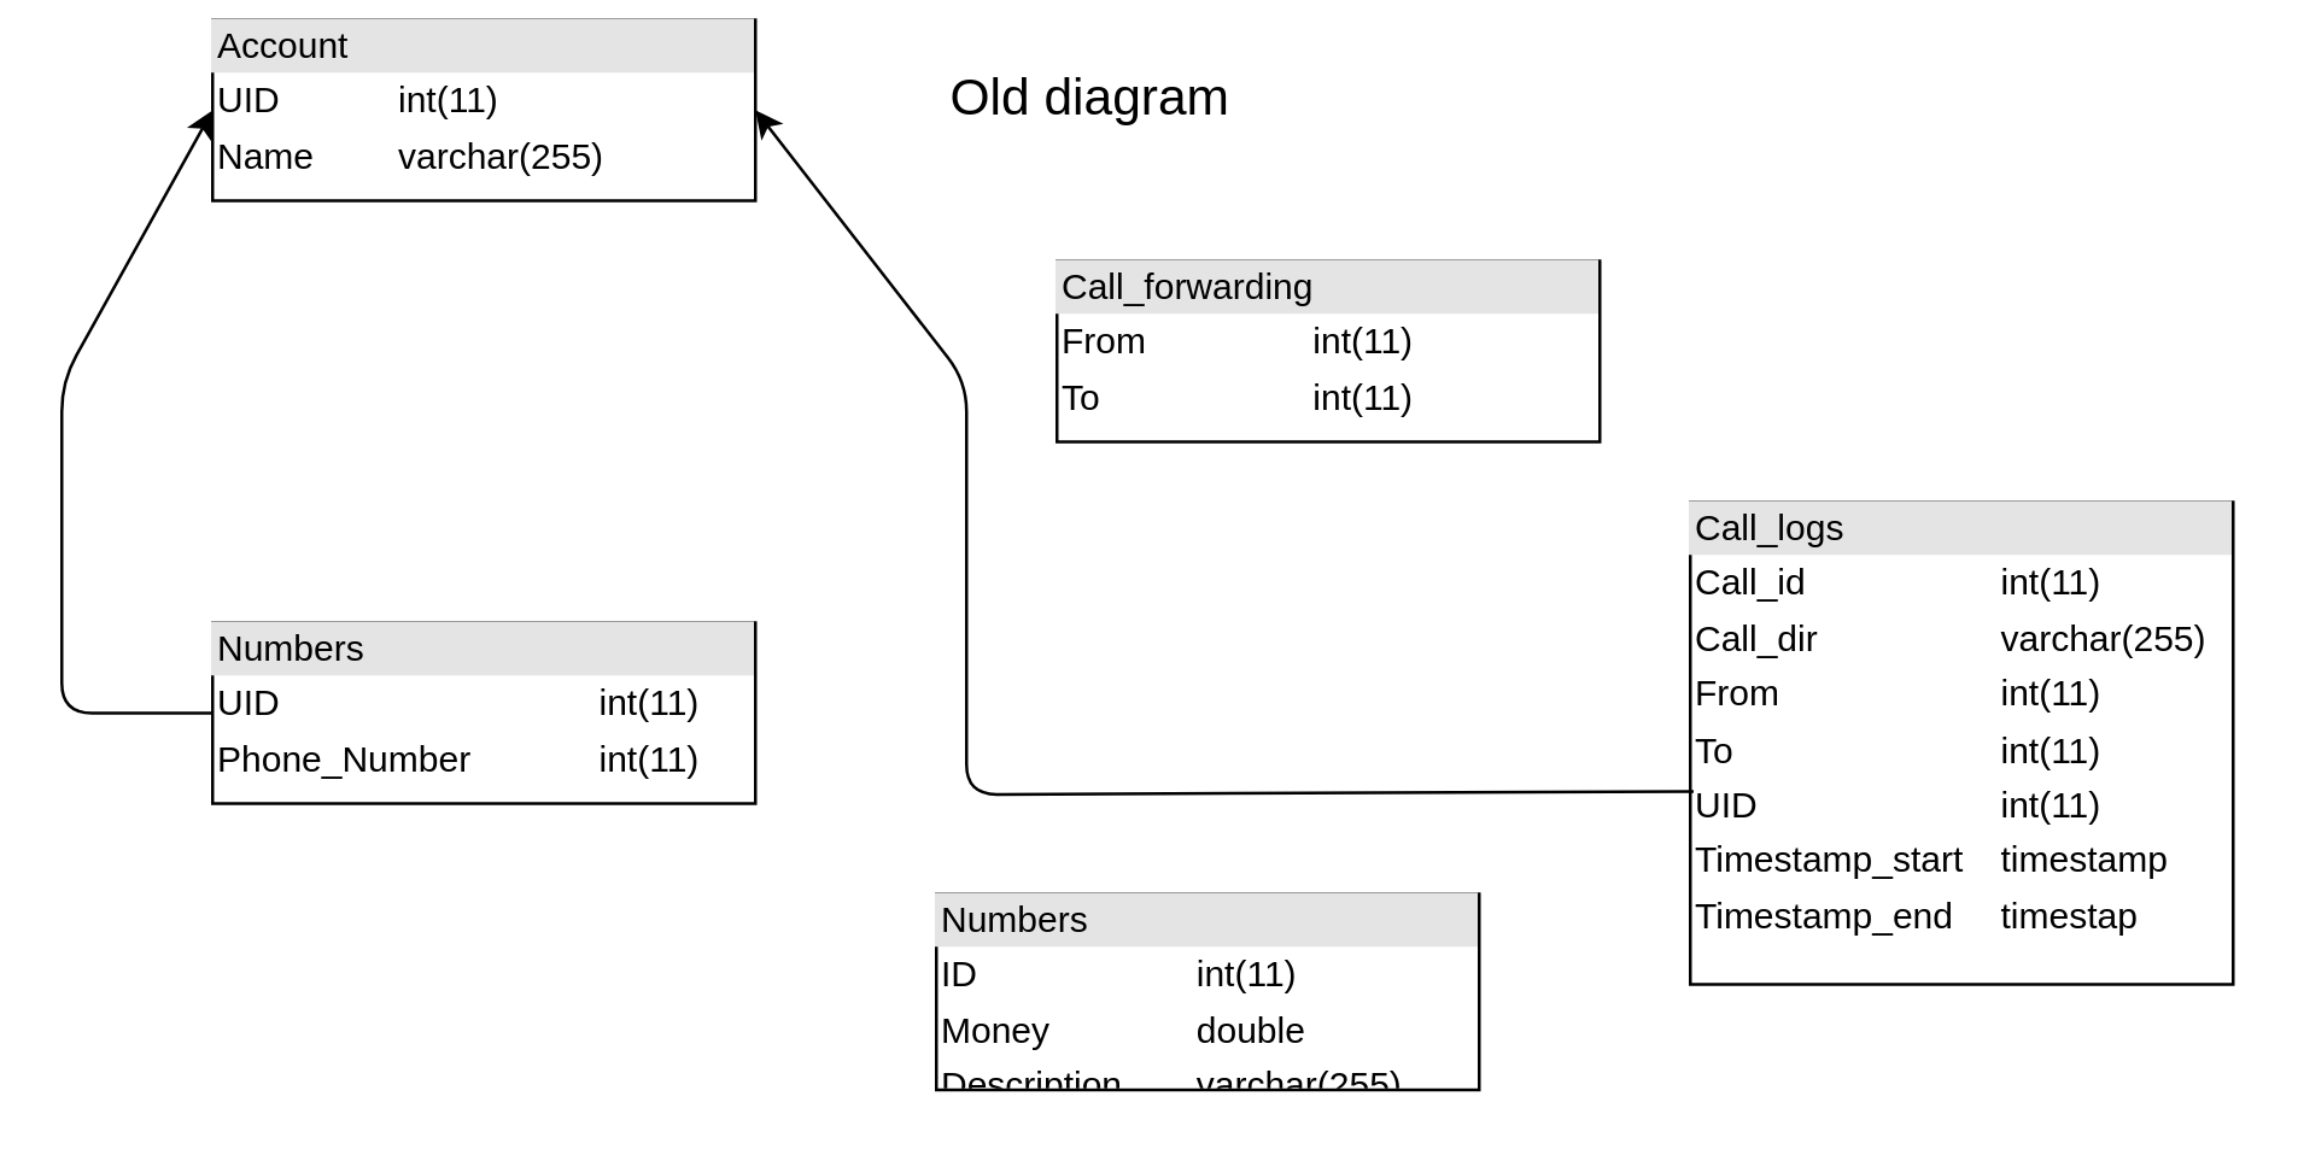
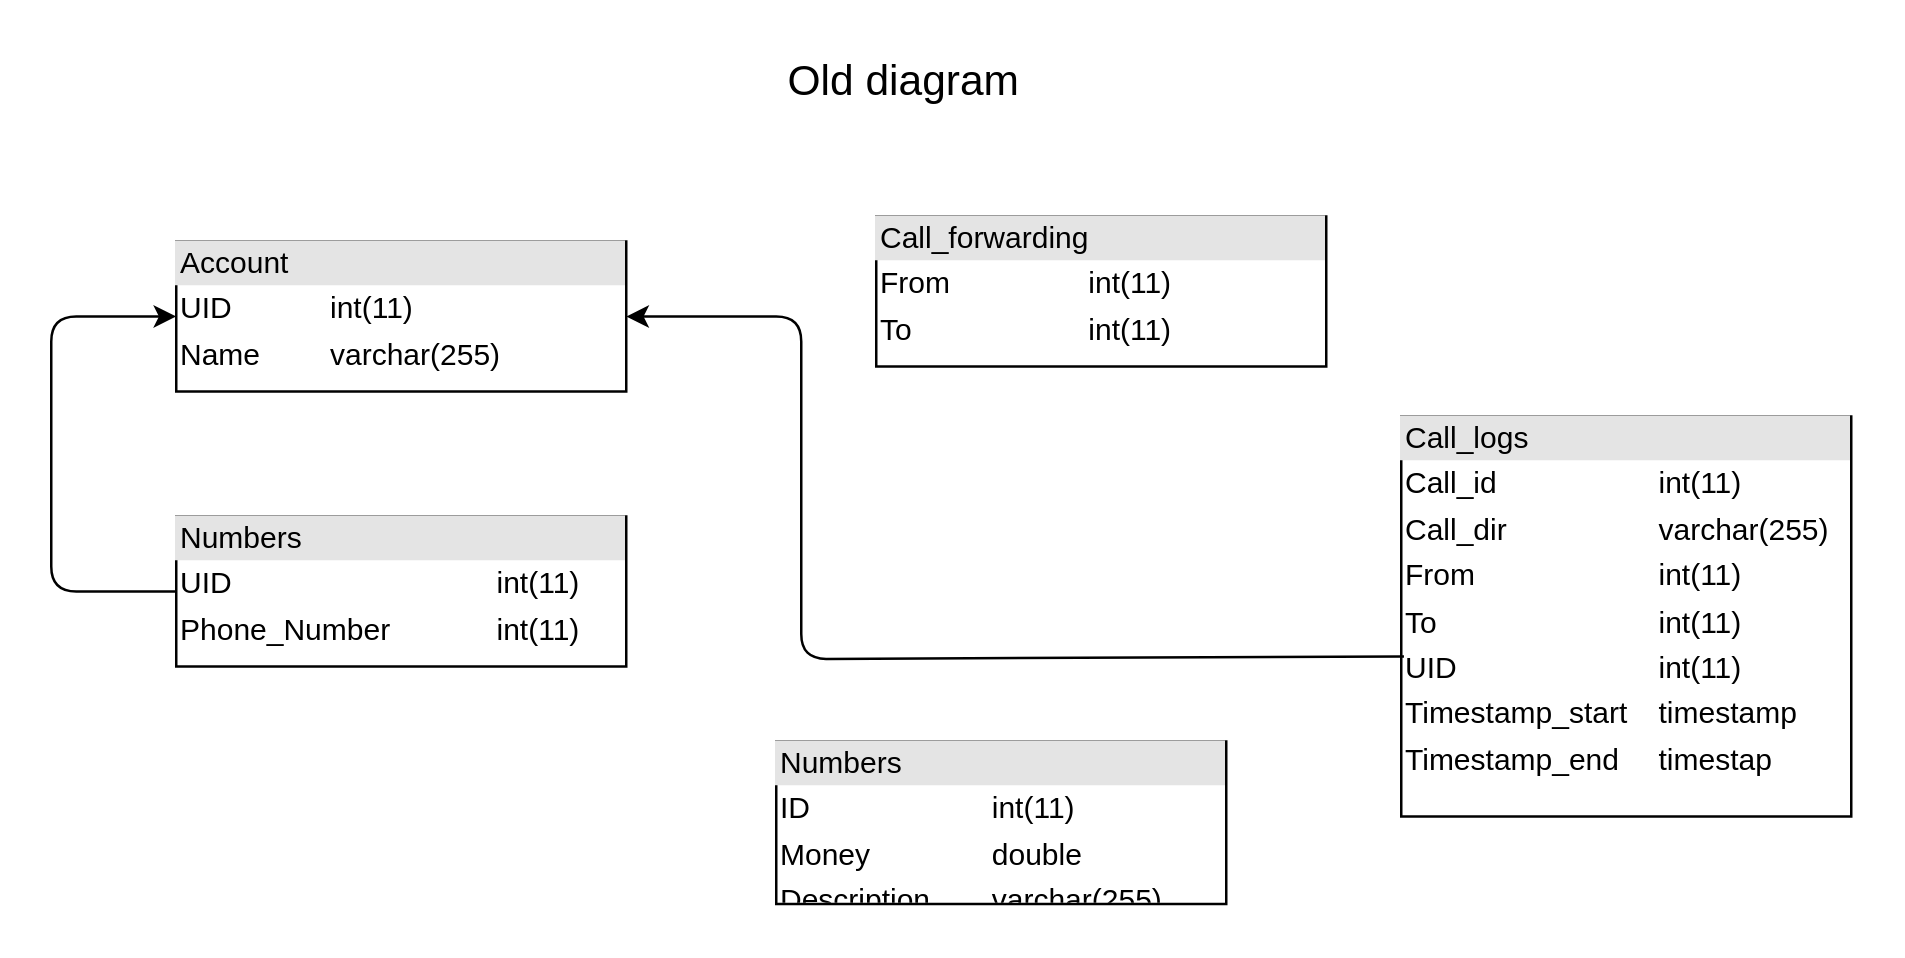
- <mxCell id="2" value="&lt;div style=&quot;box-sizing: border-box ; width: 100% ; background: #e4e4e4 ; padding: 2px&quot;&gt;Account&lt;/div&gt;&lt;table style=&quot;width: 100% ; font-size: 1em&quot; cellpadding=&quot;2&quot; cellspacing=&quot;0&quot;&gt;&lt;tbody&gt;&lt;tr&gt;&lt;td&gt;UID&lt;/td&gt;&lt;td&gt;int(11)&lt;/td&gt;&lt;/tr&gt;&lt;tr&gt;&lt;td&gt;Name&lt;/td&gt;&lt;td&gt;varchar(255)&lt;/td&gt;&lt;/tr&gt;&lt;tr&gt;&lt;td&gt;&lt;/td&gt;&lt;td&gt;&lt;br&gt;&lt;/td&gt;&lt;/tr&gt;&lt;/tbody&gt;&lt;/table&gt;" style="verticalAlign=top;align=left;overflow=fill;html=1;" vertex="1" parent="1"><mxGeometry x="70" y="6" width="180" height="60" as="geometry" /></mxCell>
+ <mxCell id="2" value="&lt;div style=&quot;box-sizing: border-box ; width: 100% ; background: #e4e4e4 ; padding: 2px&quot;&gt;Account&lt;/div&gt;&lt;table style=&quot;width: 100% ; font-size: 1em&quot; cellpadding=&quot;2&quot; cellspacing=&quot;0&quot;&gt;&lt;tbody&gt;&lt;tr&gt;&lt;td&gt;UID&lt;/td&gt;&lt;td&gt;int(11)&lt;/td&gt;&lt;/tr&gt;&lt;tr&gt;&lt;td&gt;Name&lt;/td&gt;&lt;td&gt;varchar(255)&lt;/td&gt;&lt;/tr&gt;&lt;tr&gt;&lt;td&gt;&lt;/td&gt;&lt;td&gt;&lt;br&gt;&lt;/td&gt;&lt;/tr&gt;&lt;/tbody&gt;&lt;/table&gt;" style="verticalAlign=top;align=left;overflow=fill;html=1;" vertex="1" parent="1"><mxGeometry x="70" y="96" width="180" height="60" as="geometry" /></mxCell>
